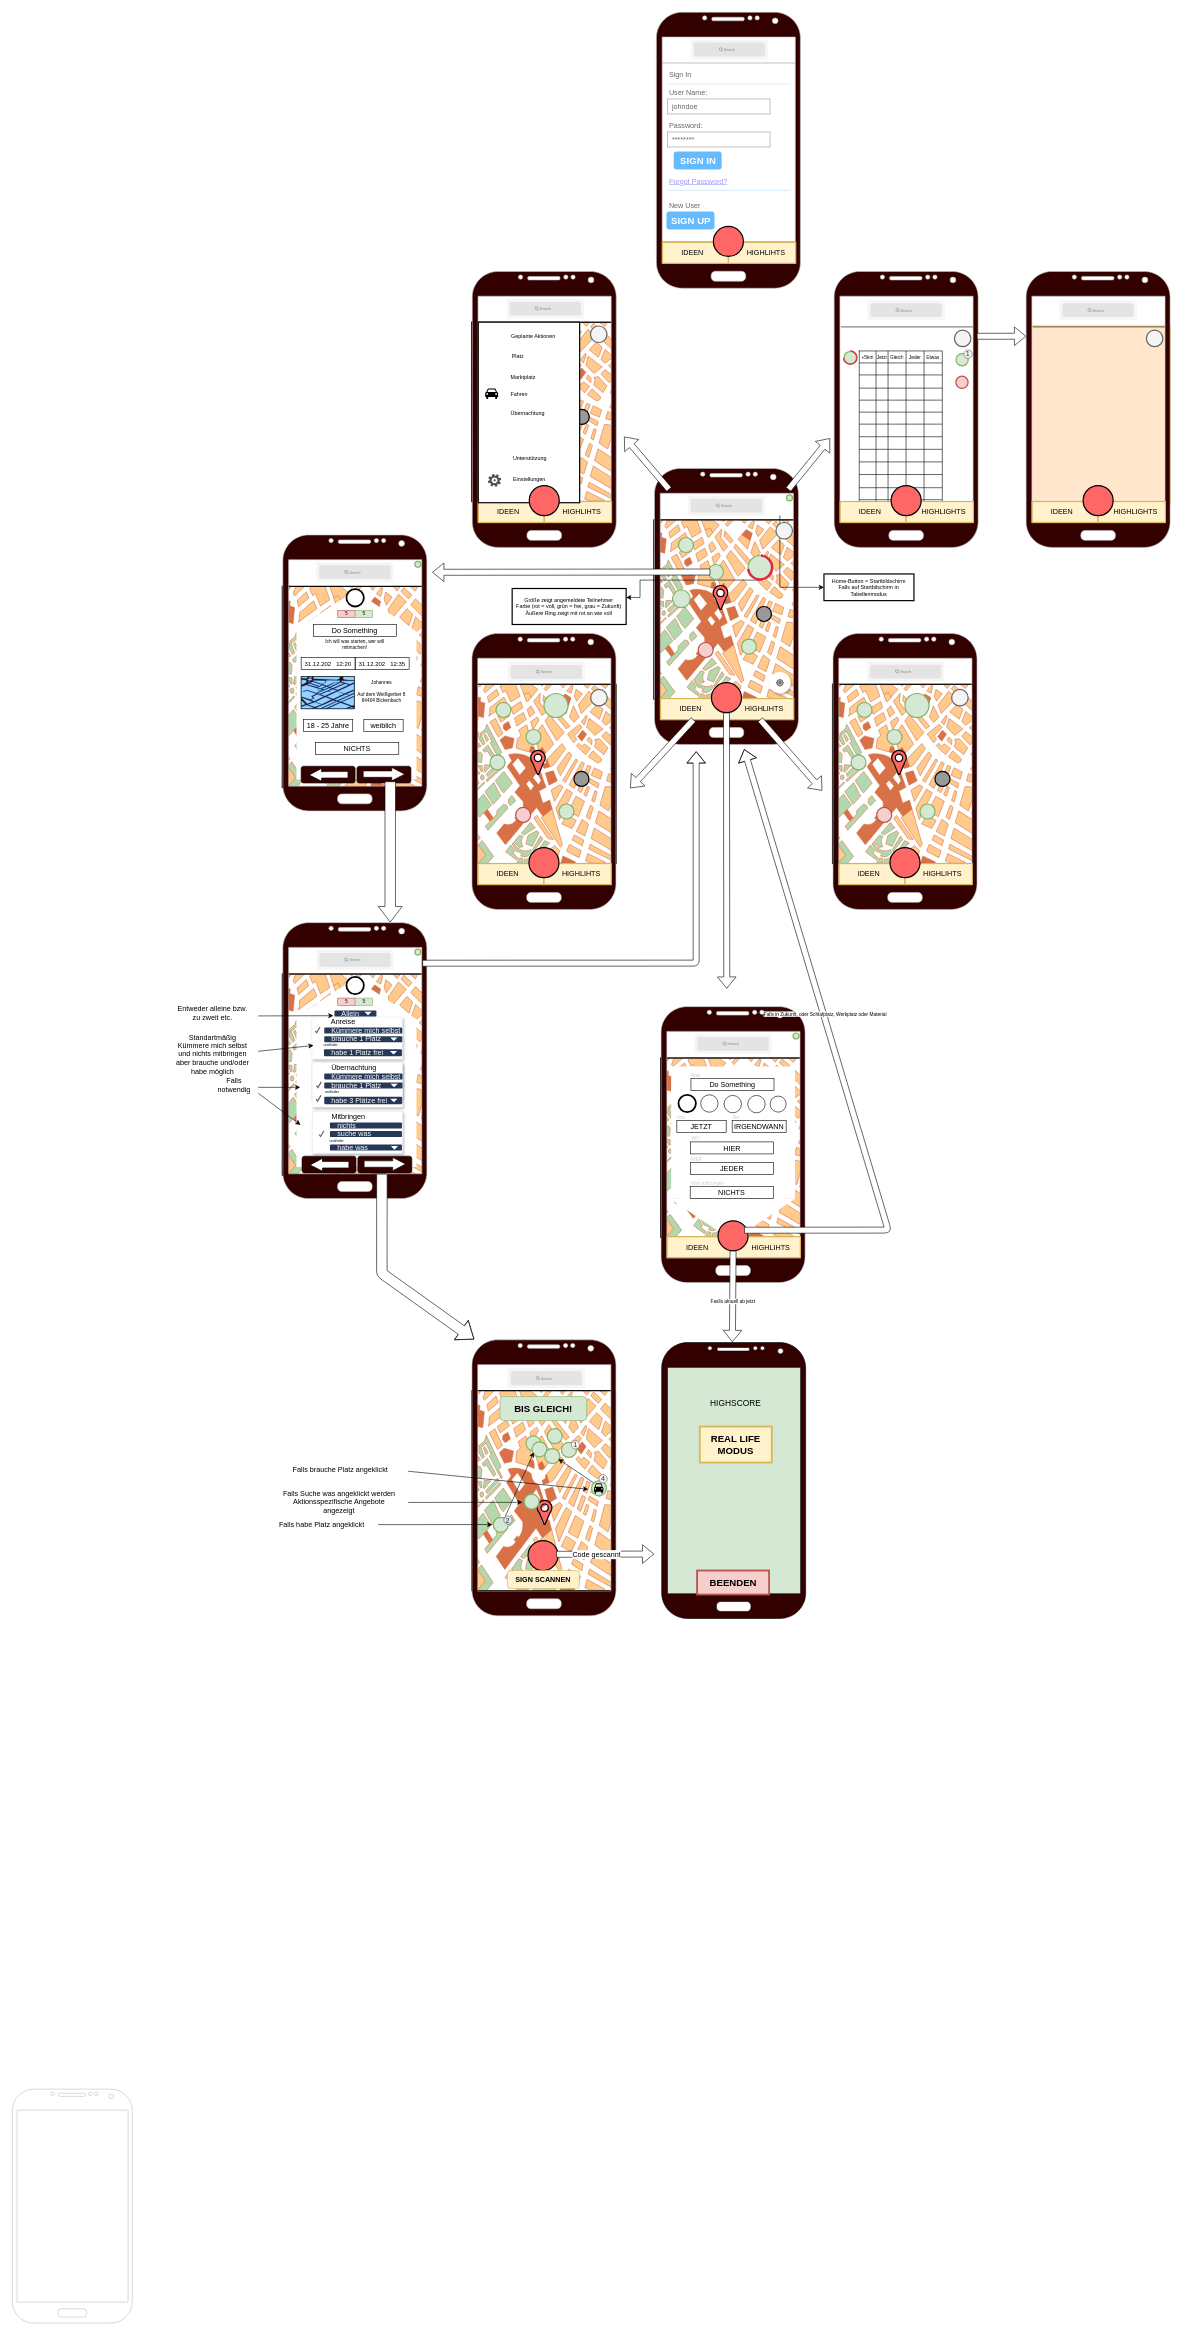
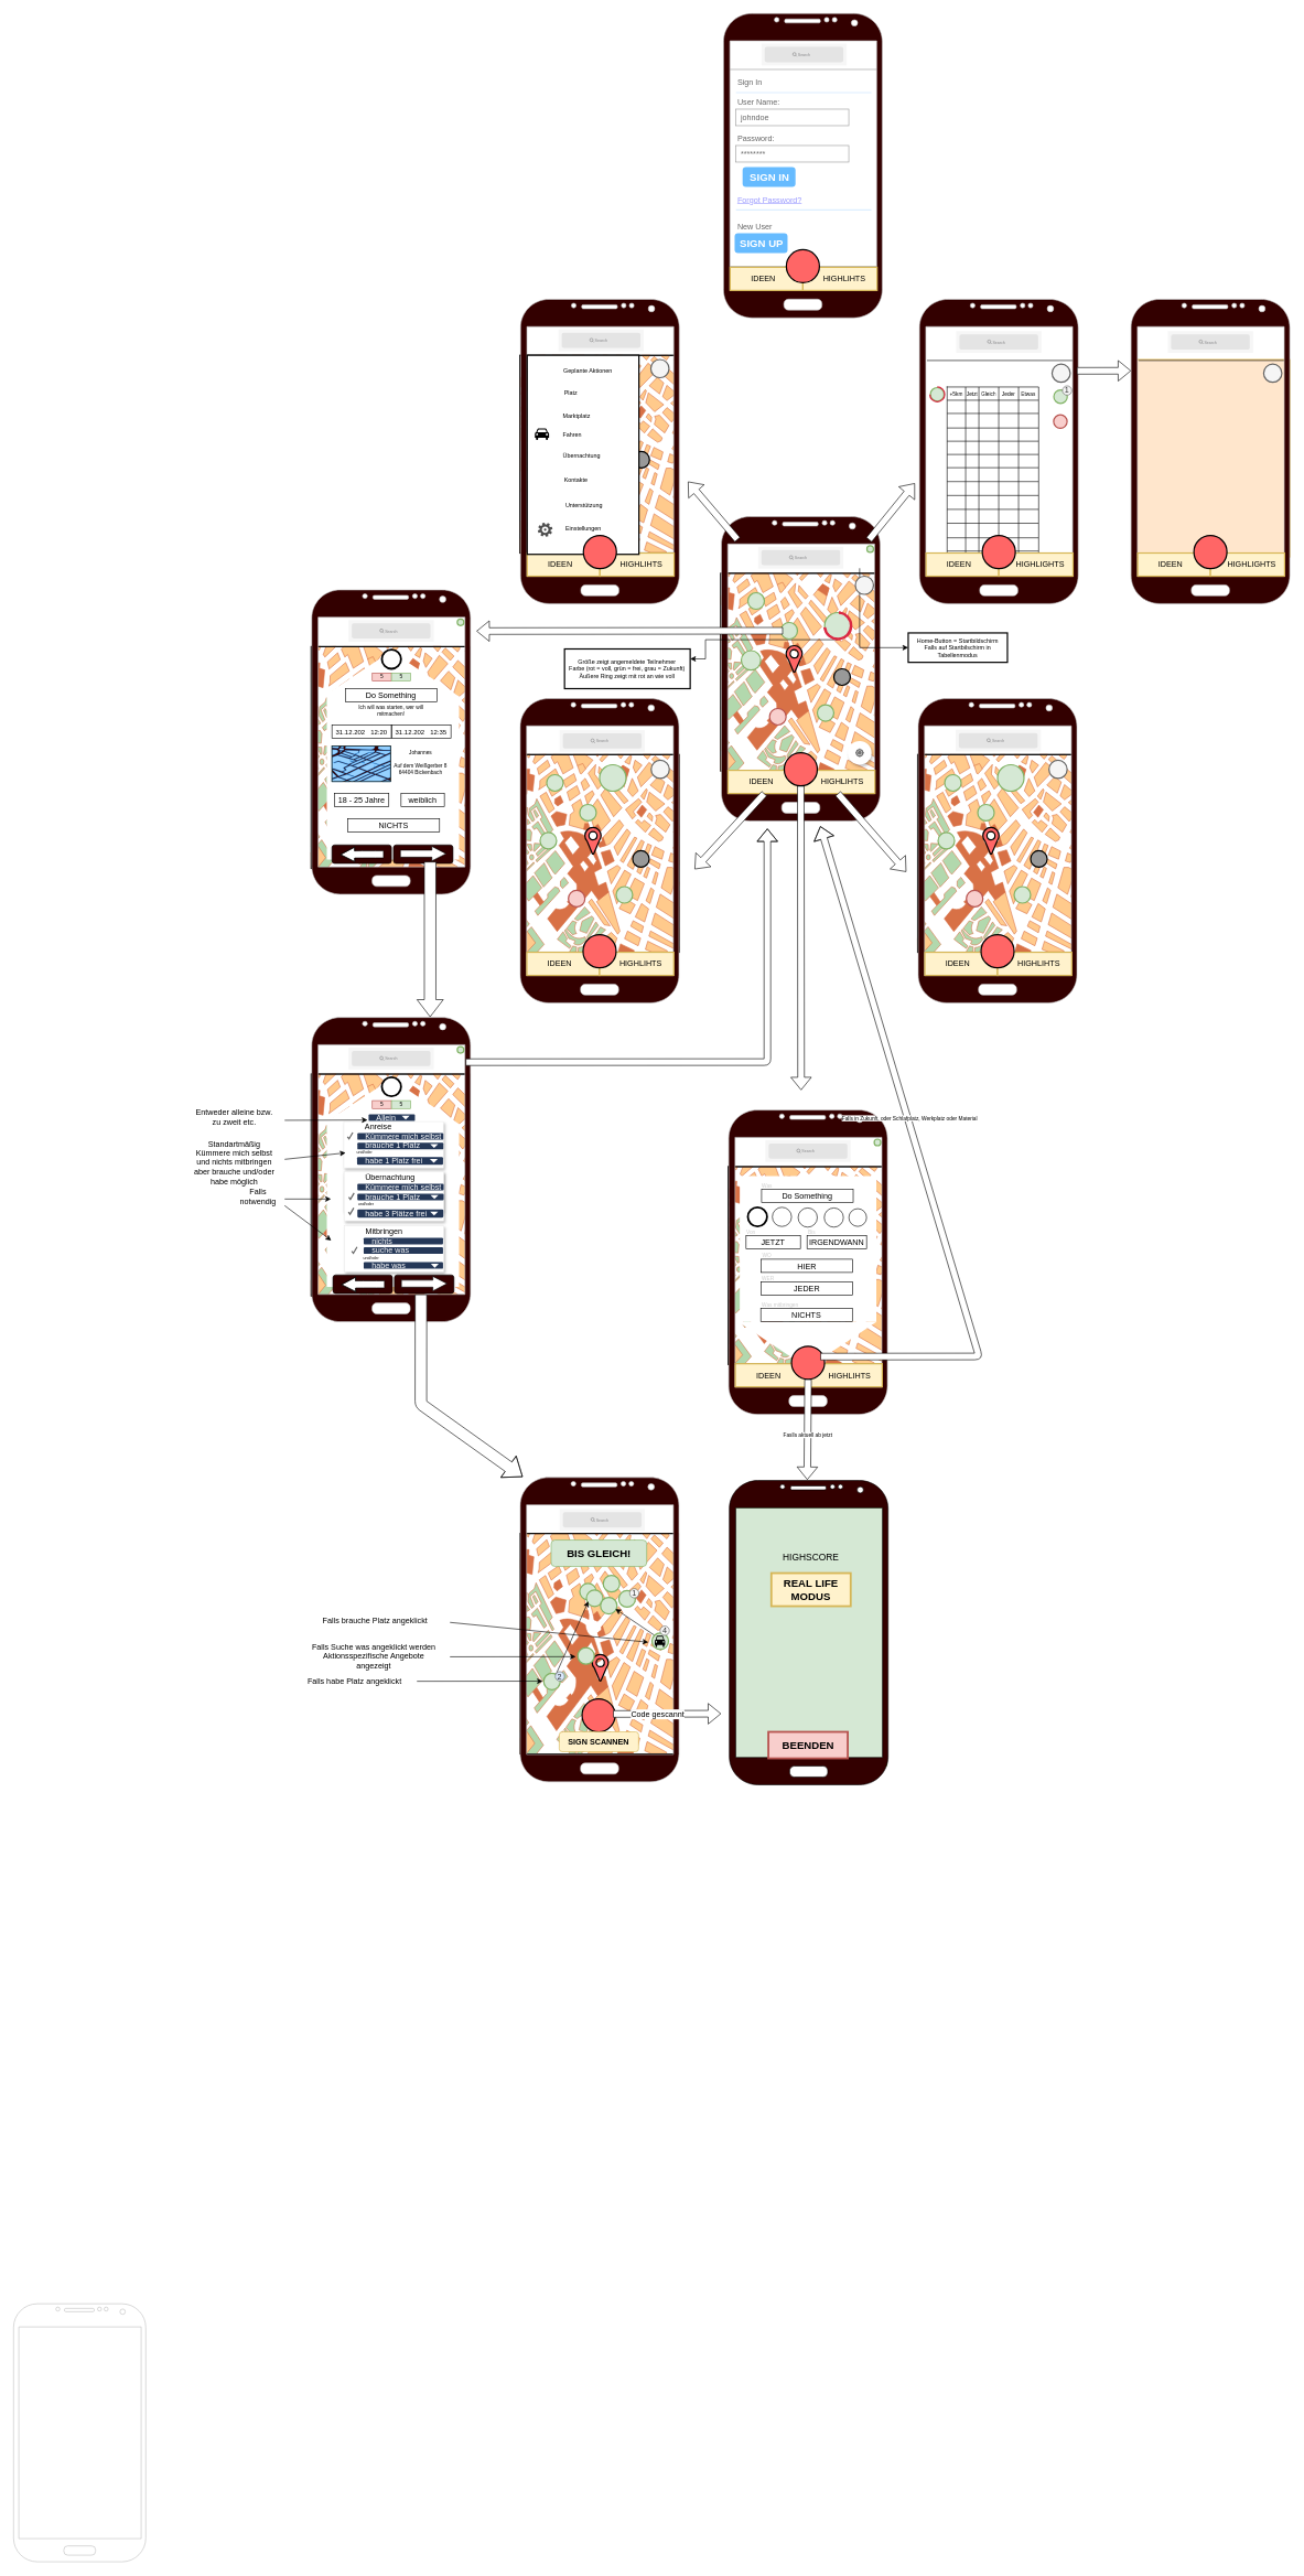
+ <mxCell id="247" value="Kontakte" style="text;html=1;strokeColor=none;fillColor=none;align=left;verticalAlign=middle;whiteSpace=wrap;rounded=0;fontSize=9;" parent="1" vertex="1"><mxGeometry x="850.5" y="716.25" width="87.5" height="20" as="geometry" /></mxCell>
- <mxCell id="295" value="&lt;font style=&quot;font-size: 14px&quot;&gt;HIGHSCORE&lt;/font&gt;" style="text;html=1;strokeColor=none;fillColor=none;align=center;verticalAlign=middle;whiteSpace=wrap;rounded=0;fontSize=8;" parent="1" vertex="1"><mxGeometry x="1156" y="2327.5" width="140" height="20" as="geometry" /></mxCell>
+ <mxCell id="295" value="&lt;font style=&quot;font-size: 14px&quot;&gt;HIGHSCORE&lt;/font&gt;" style="text;html=1;strokeColor=none;fillColor=none;align=center;verticalAlign=middle;whiteSpace=wrap;rounded=0;fontSize=8;" parent="1" vertex="1"><mxGeometry x="1156" y="2342.5" width="140" height="20" as="geometry" /></mxCell>
- <mxCell id="294" value="&lt;div style=&quot;font-size: 16px&quot;&gt;&lt;b&gt;&lt;font style=&quot;font-size: 16px&quot;&gt;REAL LIFE&lt;/font&gt;&lt;/b&gt;&lt;/div&gt;&lt;div style=&quot;font-size: 16px&quot;&gt;&lt;b&gt;&lt;font style=&quot;font-size: 16px&quot;&gt;MODUS&lt;br&gt;&lt;/font&gt;&lt;/b&gt;&lt;/div&gt;" style="rounded=0;whiteSpace=wrap;html=1;fontSize=8;strokeColor=#d6b656;strokeWidth=3;fillColor=#fff2cc;align=center;" parent="1" vertex="1"><mxGeometry x="1166" y="2377.5" width="120" height="60" as="geometry" /></mxCell>
+ <mxCell id="294" value="&lt;div style=&quot;font-size: 16px&quot;&gt;&lt;b&gt;&lt;font style=&quot;font-size: 16px&quot;&gt;REAL LIFE&lt;/font&gt;&lt;/b&gt;&lt;/div&gt;&lt;div style=&quot;font-size: 16px&quot;&gt;&lt;b&gt;&lt;font style=&quot;font-size: 16px&quot;&gt;MODUS&lt;br&gt;&lt;/font&gt;&lt;/b&gt;&lt;/div&gt;" style="rounded=0;whiteSpace=wrap;html=1;fontSize=8;strokeColor=#d6b656;strokeWidth=3;fillColor=#fff2cc;align=center;" parent="1" vertex="1"><mxGeometry x="1166" y="2377.5" width="120" height="50" as="geometry" /></mxCell>
